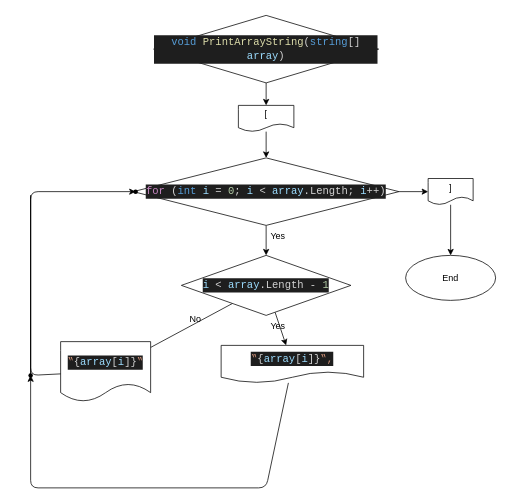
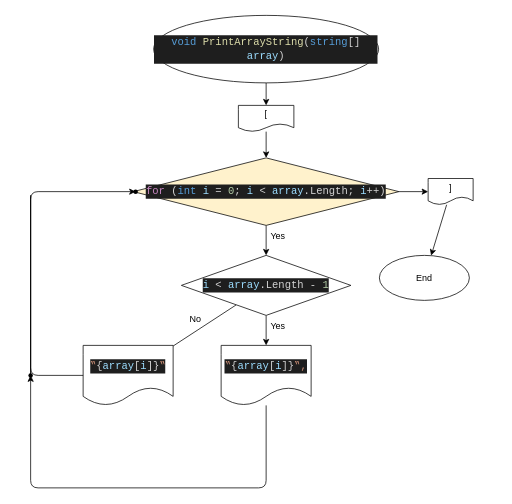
- <mxCell id="3" value="&lt;div style=&quot;color: rgb(212 , 212 , 212) ; background-color: rgb(30 , 30 , 30) ; font-family: &amp;#34;consolas&amp;#34; , &amp;#34;courier new&amp;#34; , monospace ; font-size: 14px ; line-height: 19px&quot;&gt;&lt;span style=&quot;color: #569cd6&quot;&gt;void&lt;/span&gt; &lt;span style=&quot;color: #dcdcaa&quot;&gt;PrintArrayString&lt;/span&gt;(&lt;span style=&quot;color: #569cd6&quot;&gt;string&lt;/span&gt;[] &lt;span style=&quot;color: #9cdcfe&quot;&gt;array&lt;/span&gt;)&lt;/div&gt;" style="rhombus;whiteSpace=wrap;html=1;" vertex="1" parent="1"><mxGeometry x="204" y="20" width="300" height="90" as="geometry" /></mxCell>
+ <mxCell id="3" value="&lt;div style=&quot;color: rgb(212 , 212 , 212) ; background-color: rgb(30 , 30 , 30) ; font-family: &amp;#34;consolas&amp;#34; , &amp;#34;courier new&amp;#34; , monospace ; font-size: 14px ; line-height: 19px&quot;&gt;&lt;span style=&quot;color: #569cd6&quot;&gt;void&lt;/span&gt; &lt;span style=&quot;color: #dcdcaa&quot;&gt;PrintArrayString&lt;/span&gt;(&lt;span style=&quot;color: #569cd6&quot;&gt;string&lt;/span&gt;[] &lt;span style=&quot;color: #9cdcfe&quot;&gt;array&lt;/span&gt;)&lt;/div&gt;" style="ellipse;whiteSpace=wrap;html=1;" vertex="1" parent="1"><mxGeometry x="204" y="20" width="300" height="90" as="geometry" /></mxCell>
- <mxCell id="8" value="&lt;div style=&quot;color: rgb(212 , 212 , 212) ; background-color: rgb(30 , 30 , 30) ; font-family: &amp;#34;consolas&amp;#34; , &amp;#34;courier new&amp;#34; , monospace ; font-size: 14px ; line-height: 19px&quot;&gt;&lt;span style=&quot;color: #c586c0&quot;&gt;for&lt;/span&gt; (&lt;span style=&quot;color: #569cd6&quot;&gt;int&lt;/span&gt; &lt;span style=&quot;color: #9cdcfe&quot;&gt;i&lt;/span&gt; = &lt;span style=&quot;color: #b5cea8&quot;&gt;0&lt;/span&gt;; &lt;span style=&quot;color: #9cdcfe&quot;&gt;i&lt;/span&gt; &amp;lt; &lt;span style=&quot;color: #9cdcfe&quot;&gt;array&lt;/span&gt;.Length; &lt;span style=&quot;color: #9cdcfe&quot;&gt;i&lt;/span&gt;++)&lt;/div&gt;" style="rhombus;whiteSpace=wrap;html=1;" vertex="1" parent="1"><mxGeometry x="177" y="210" width="354" height="90" as="geometry" /></mxCell>
+ <mxCell id="8" value="&lt;div style=&quot;color: rgb(212 , 212 , 212) ; background-color: rgb(30 , 30 , 30) ; font-family: &amp;#34;consolas&amp;#34; , &amp;#34;courier new&amp;#34; , monospace ; font-size: 14px ; line-height: 19px&quot;&gt;&lt;span style=&quot;color: #c586c0&quot;&gt;for&lt;/span&gt; (&lt;span style=&quot;color: #569cd6&quot;&gt;int&lt;/span&gt; &lt;span style=&quot;color: #9cdcfe&quot;&gt;i&lt;/span&gt; = &lt;span style=&quot;color: #b5cea8&quot;&gt;0&lt;/span&gt;; &lt;span style=&quot;color: #9cdcfe&quot;&gt;i&lt;/span&gt; &amp;lt; &lt;span style=&quot;color: #9cdcfe&quot;&gt;array&lt;/span&gt;.Length; &lt;span style=&quot;color: #9cdcfe&quot;&gt;i&lt;/span&gt;++)&lt;/div&gt;" style="rhombus;whiteSpace=wrap;html=1;fillColor=#fff2cc;" vertex="1" parent="1"><mxGeometry x="177" y="210" width="354" height="90" as="geometry" /></mxCell>
- <mxCell id="24" value="End" style="ellipse;whiteSpace=wrap;html=1;" vertex="1" parent="1"><mxGeometry x="540" y="340" width="120" height="60" as="geometry" /></mxCell>
+ <mxCell id="24" value="End" style="ellipse;whiteSpace=wrap;html=1;" vertex="1" parent="1"><mxGeometry x="505" y="340" width="120" height="60" as="geometry" /></mxCell>
- <mxCell id="13" value="&lt;div style=&quot;color: rgb(212 , 212 , 212) ; background-color: rgb(30 , 30 , 30) ; font-family: &amp;#34;consolas&amp;#34; , &amp;#34;courier new&amp;#34; , monospace ; font-size: 14px ; line-height: 19px&quot;&gt;&lt;span style=&quot;color: #ce9178&quot;&gt;‟&lt;/span&gt;{&lt;span style=&quot;color: #9cdcfe&quot;&gt;array&lt;/span&gt;[&lt;span style=&quot;color: #9cdcfe&quot;&gt;i&lt;/span&gt;]}&lt;span style=&quot;color: #ce9178&quot;&gt;‟,&lt;/span&gt;&lt;/div&gt;" style="shape=document;whiteSpace=wrap;html=1;boundedLbl=1;" vertex="1" parent="1"><mxGeometry x="294" y="460" width="190" height="50" as="geometry" /></mxCell>
+ <mxCell id="13" value="&lt;div style=&quot;color: rgb(212 , 212 , 212) ; background-color: rgb(30 , 30 , 30) ; font-family: &amp;#34;consolas&amp;#34; , &amp;#34;courier new&amp;#34; , monospace ; font-size: 14px ; line-height: 19px&quot;&gt;&lt;span style=&quot;color: #ce9178&quot;&gt;‟&lt;/span&gt;{&lt;span style=&quot;color: #9cdcfe&quot;&gt;array&lt;/span&gt;[&lt;span style=&quot;color: #9cdcfe&quot;&gt;i&lt;/span&gt;]}&lt;span style=&quot;color: #ce9178&quot;&gt;‟,&lt;/span&gt;&lt;/div&gt;" style="shape=document;whiteSpace=wrap;html=1;boundedLbl=1;" vertex="1" parent="1"><mxGeometry x="294" y="460" width="120" height="80" as="geometry" /></mxCell>
- <mxCell id="15" value="&lt;div style=&quot;color: rgb(212 , 212 , 212) ; background-color: rgb(30 , 30 , 30) ; font-family: &amp;#34;consolas&amp;#34; , &amp;#34;courier new&amp;#34; , monospace ; font-size: 14px ; line-height: 19px&quot;&gt;&lt;span style=&quot;color: #ce9178&quot;&gt;‟&lt;/span&gt;{&lt;span style=&quot;color: #9cdcfe&quot;&gt;array&lt;/span&gt;[&lt;span style=&quot;color: #9cdcfe&quot;&gt;i&lt;/span&gt;]}&lt;span style=&quot;color: #ce9178&quot;&gt;‟&lt;/span&gt;&lt;/div&gt;" style="shape=document;whiteSpace=wrap;html=1;boundedLbl=1;" vertex="1" parent="1"><mxGeometry x="80" y="455" width="120" height="80" as="geometry" /></mxCell>
+ <mxCell id="15" value="&lt;div style=&quot;color: rgb(212 , 212 , 212) ; background-color: rgb(30 , 30 , 30) ; font-family: &amp;#34;consolas&amp;#34; , &amp;#34;courier new&amp;#34; , monospace ; font-size: 14px ; line-height: 19px&quot;&gt;&lt;span style=&quot;color: #ce9178&quot;&gt;‟&lt;/span&gt;{&lt;span style=&quot;color: #9cdcfe&quot;&gt;array&lt;/span&gt;[&lt;span style=&quot;color: #9cdcfe&quot;&gt;i&lt;/span&gt;]}&lt;span style=&quot;color: #ce9178&quot;&gt;‟&lt;/span&gt;&lt;/div&gt;" style="shape=document;whiteSpace=wrap;html=1;boundedLbl=1;" vertex="1" parent="1"><mxGeometry x="110" y="460" width="120" height="80" as="geometry" /></mxCell>
